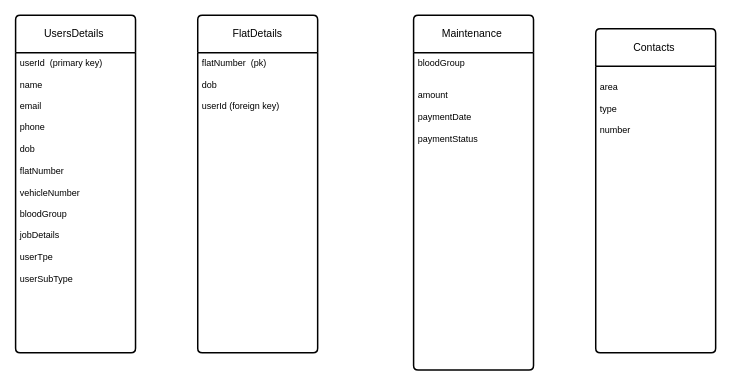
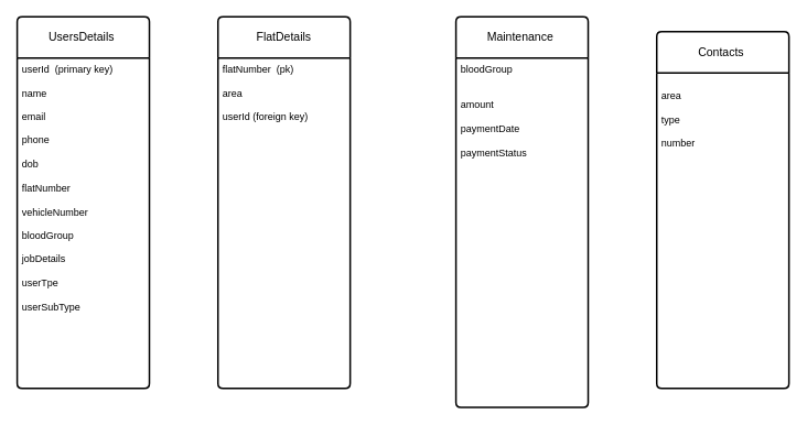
- <mxCell id="5" value="&lt;div&gt;flatNumber&amp;nbsp; (pk)&lt;/div&gt;&lt;div&gt;&lt;br&gt;&lt;/div&gt;&lt;div&gt;dob&lt;/div&gt;&lt;div&gt;&lt;br&gt;&lt;/div&gt;&lt;div&gt;&lt;span style=&quot;background-color: initial;&quot;&gt;userId (foreign key)&lt;/span&gt;&amp;nbsp;&lt;/div&gt;&lt;div&gt;&lt;br&gt;&lt;/div&gt;" style="align=left;strokeColor=none;fillColor=none;spacingLeft=4;fontSize=12;verticalAlign=top;resizable=0;rotatable=0;part=1;html=1;" vertex="1" parent="4"><mxGeometry y="50" width="160" height="400" as="geometry" /></mxCell>
+ <mxCell id="5" value="&lt;div&gt;flatNumber&amp;nbsp; (pk)&lt;/div&gt;&lt;div&gt;&lt;br&gt;&lt;/div&gt;&lt;div&gt;area&lt;/div&gt;&lt;div&gt;&lt;br&gt;&lt;/div&gt;&lt;div&gt;&lt;span style=&quot;background-color: initial;&quot;&gt;userId (foreign key)&lt;/span&gt;&amp;nbsp;&lt;/div&gt;&lt;div&gt;&lt;br&gt;&lt;/div&gt;" style="align=left;strokeColor=none;fillColor=none;spacingLeft=4;fontSize=12;verticalAlign=top;resizable=0;rotatable=0;part=1;html=1;" vertex="1" parent="4"><mxGeometry y="50" width="160" height="400" as="geometry" /></mxCell>
